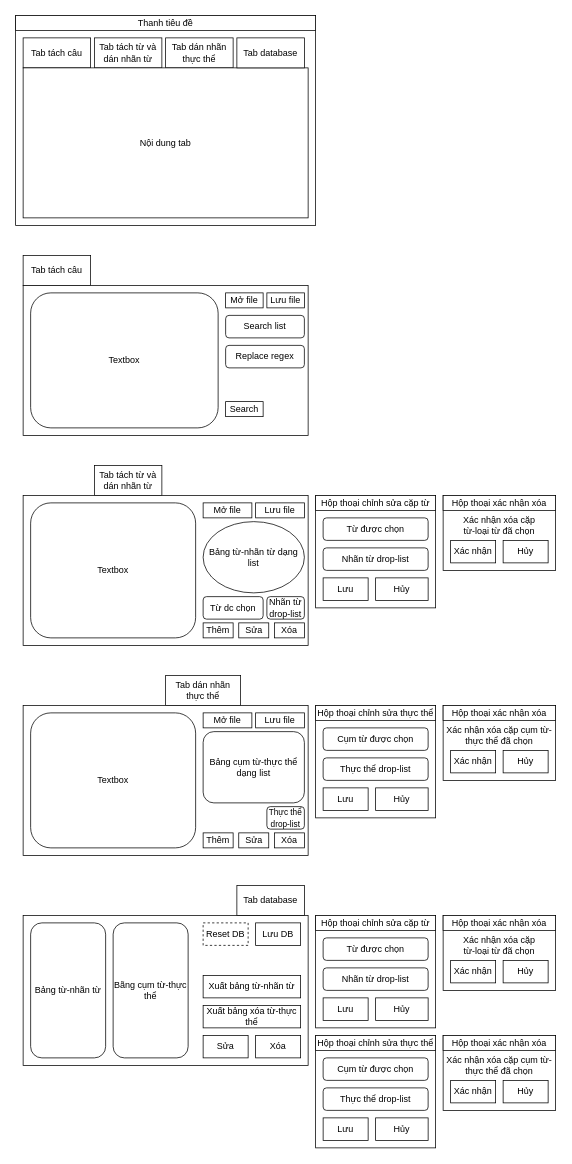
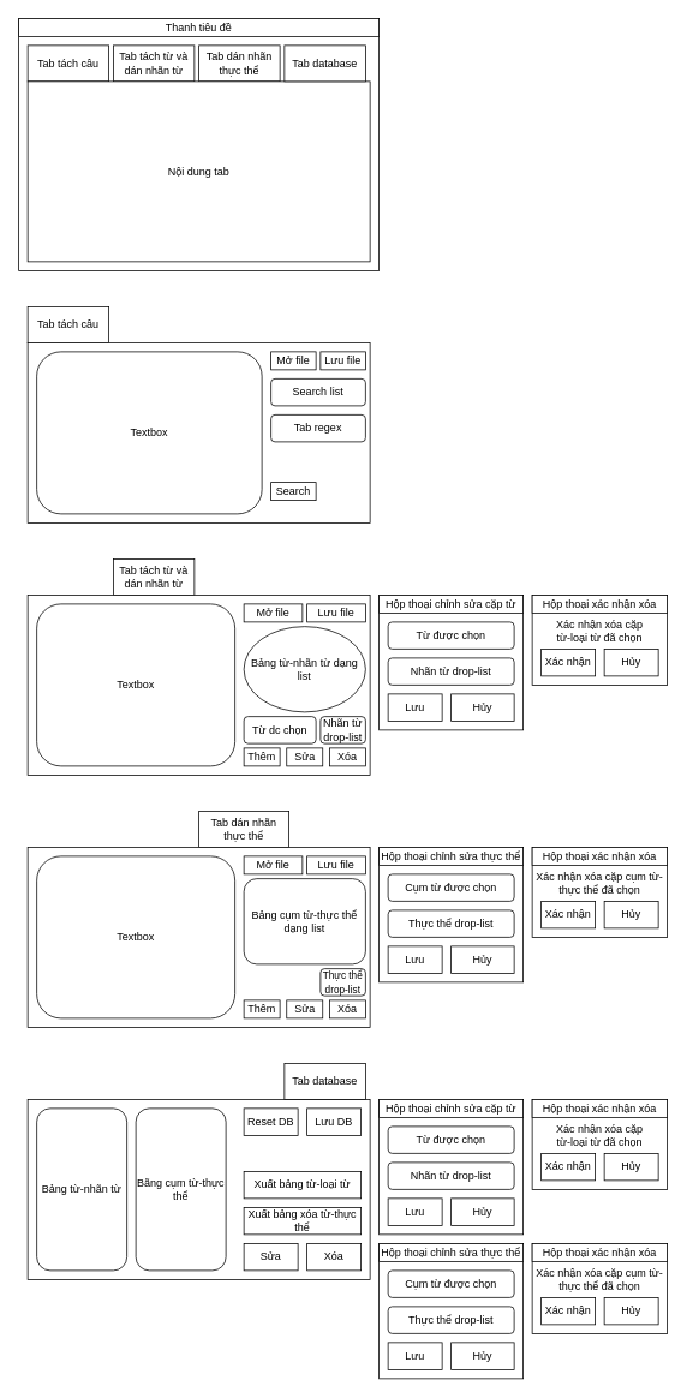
- <mxCell id="27" value="Replace regex" style="rounded=1;whiteSpace=wrap;html=1;" parent="1" vertex="1"><mxGeometry x="300" y="460" width="105" height="30" as="geometry" /></mxCell>
+ <mxCell id="27" value="Tab regex" style="rounded=1;whiteSpace=wrap;html=1;" parent="1" vertex="1"><mxGeometry x="300" y="460" width="105" height="30" as="geometry" /></mxCell>
- <mxCell id="64" value="Reset DB" style="rounded=0;whiteSpace=wrap;html=1;dashed=1;" parent="1" vertex="1"><mxGeometry x="270" y="1230" width="60" height="30" as="geometry" /></mxCell>
+ <mxCell id="64" value="Reset DB" style="rounded=0;whiteSpace=wrap;html=1;" parent="1" vertex="1"><mxGeometry x="270" y="1230" width="60" height="30" as="geometry" /></mxCell>
- <mxCell id="65" value="Xuất bảng từ-nhãn từ" style="rounded=0;whiteSpace=wrap;html=1;" parent="1" vertex="1"><mxGeometry x="270" y="1300" width="130" height="30" as="geometry" /></mxCell>
+ <mxCell id="65" value="Xuất bảng từ-loại từ" style="rounded=0;whiteSpace=wrap;html=1;" parent="1" vertex="1"><mxGeometry x="270" y="1300" width="130" height="30" as="geometry" /></mxCell>
